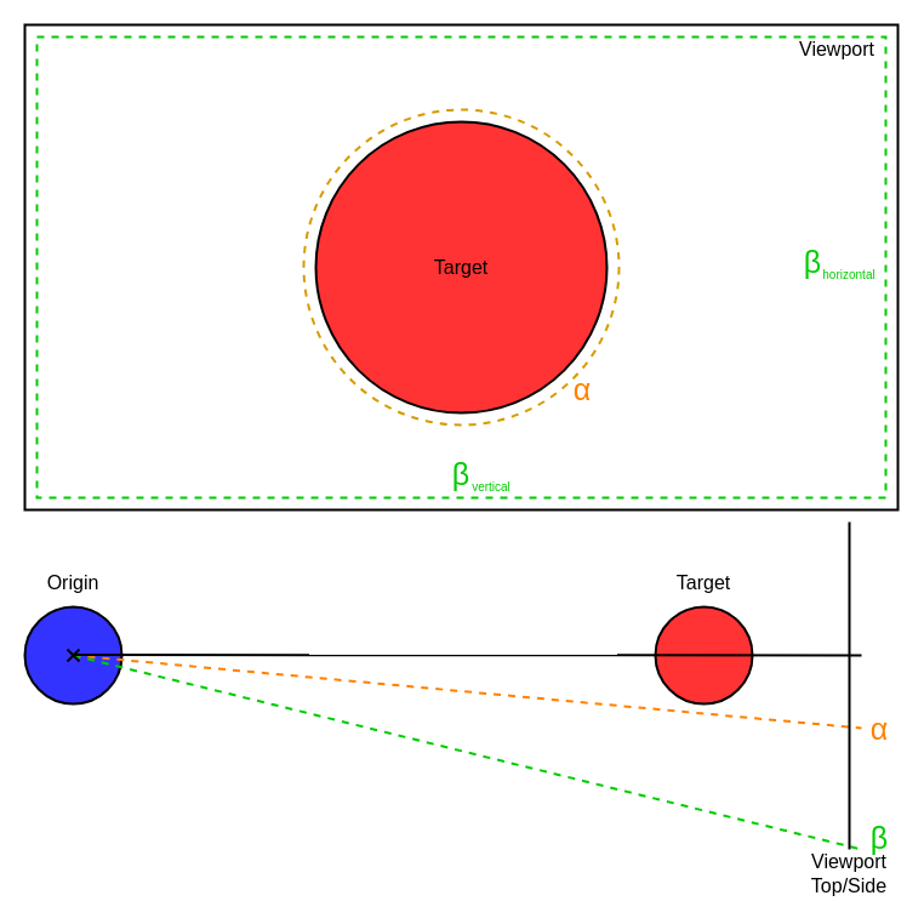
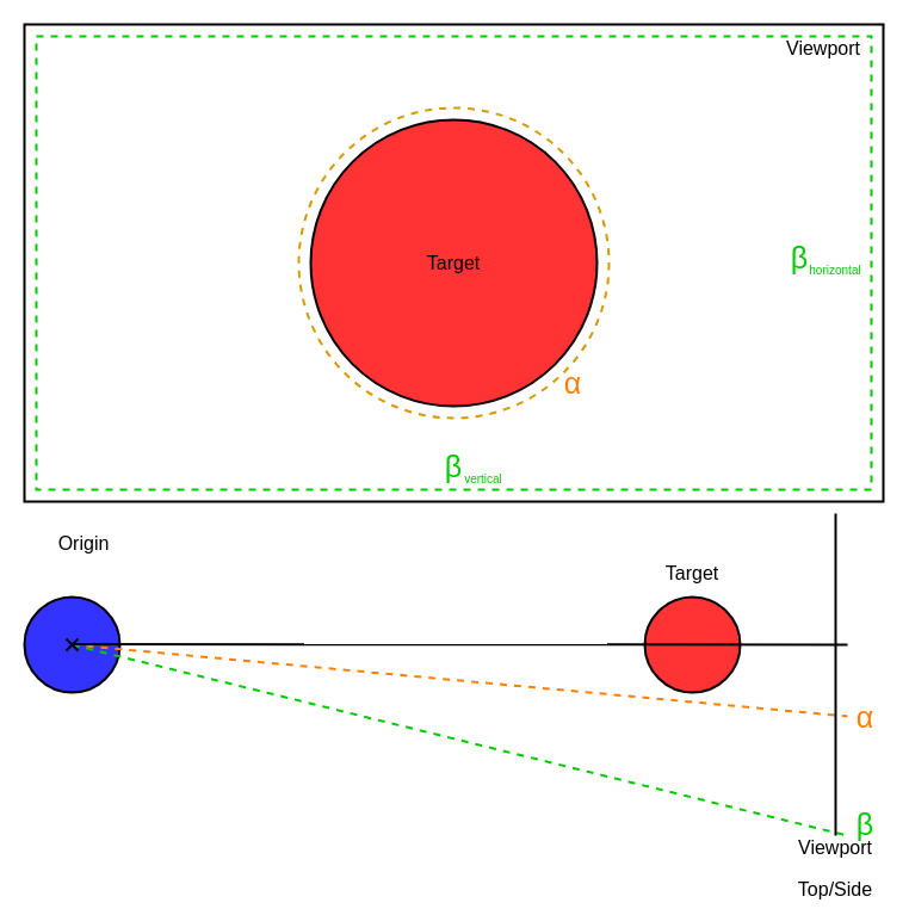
- <mxCell id="21" value="Origin" style="text;html=1;strokeColor=none;fillColor=none;align=center;verticalAlign=middle;whiteSpace=wrap;rounded=0;fontSize=16;fontStyle=0" vertex="1" parent="1"><mxGeometry x="20" y="460" width="80" height="40" as="geometry" /></mxCell>
+ <mxCell id="21" value="Origin" style="text;html=1;strokeColor=none;fillColor=none;align=center;verticalAlign=middle;whiteSpace=wrap;rounded=0;fontSize=16;fontStyle=0" vertex="1" parent="1"><mxGeometry x="30" y="435" width="80" height="40" as="geometry" /></mxCell>
- <mxCell id="19" value="&lt;div style=&quot;font-size: 16px&quot;&gt;Top/Side&lt;/div&gt;" style="text;html=1;strokeColor=none;fillColor=none;align=center;verticalAlign=middle;whiteSpace=wrap;rounded=0;fontSize=16;" vertex="1" parent="1"><mxGeometry x="660" y="720" width="80" height="20" as="geometry" /></mxCell>
+ <mxCell id="19" value="&lt;div style=&quot;font-size: 16px&quot;&gt;Top/Side&lt;/div&gt;" style="text;html=1;strokeColor=none;fillColor=none;align=center;verticalAlign=middle;whiteSpace=wrap;rounded=0;fontSize=16;" vertex="1" parent="1"><mxGeometry x="660" y="735" width="80" height="20" as="geometry" /></mxCell>
